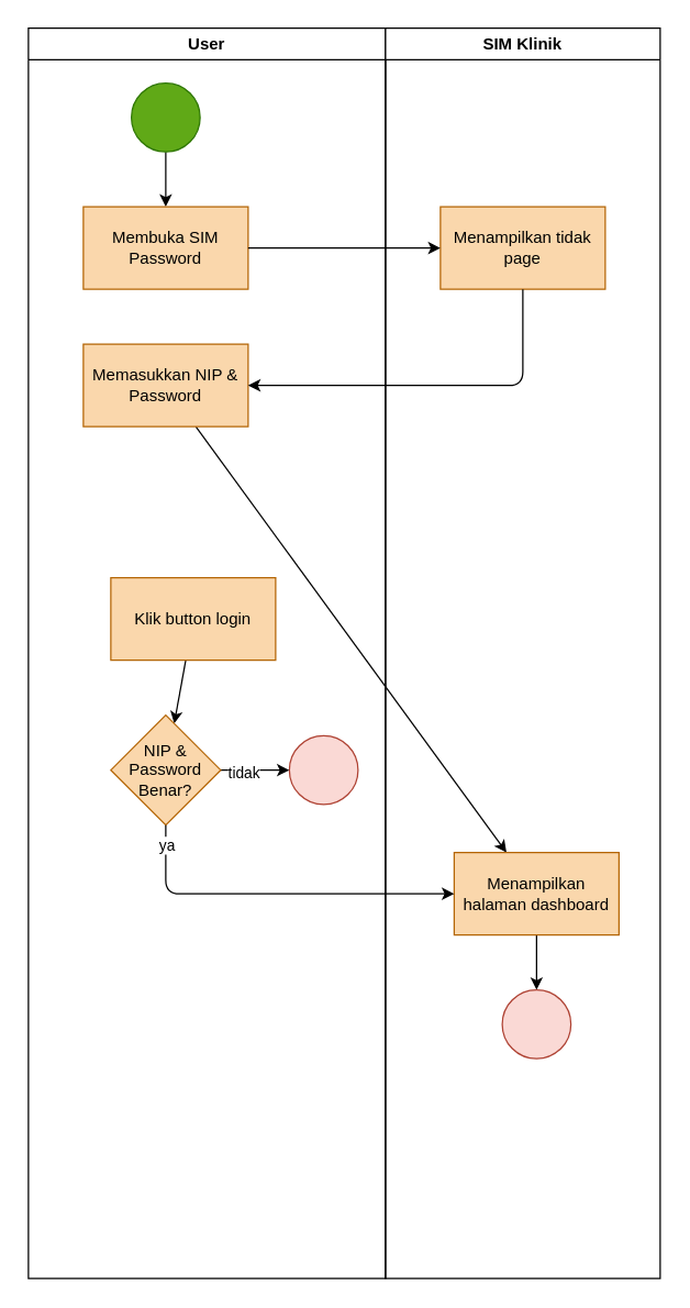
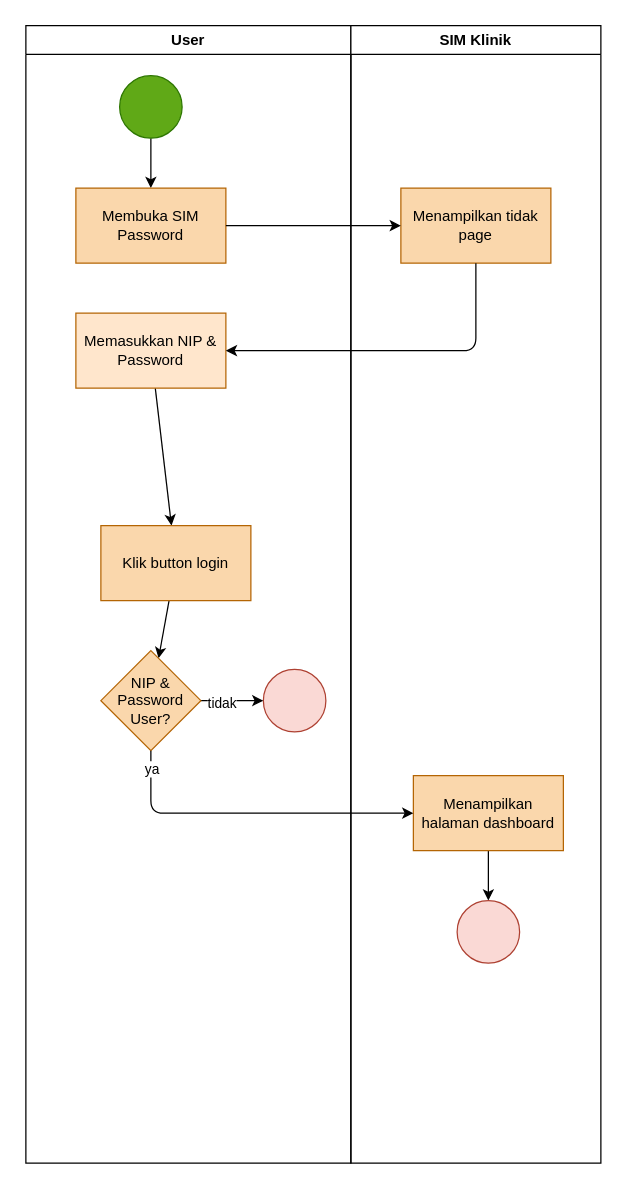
- <mxCell id="7" value="Memasukkan NIP &amp;amp; Password" style="whiteSpace=wrap;html=1;fillColor=#fad7ac;strokeColor=#b46504;fontColor=#000000;" vertex="1" parent="2"><mxGeometry x="40" y="230" width="120" height="60" as="geometry" /></mxCell>
+ <mxCell id="7" value="Memasukkan NIP &amp;amp; Password" style="whiteSpace=wrap;html=1;fillColor=#ffe6cc;strokeColor=#b46504;fontColor=#000000;" vertex="1" parent="2"><mxGeometry x="40" y="230" width="120" height="60" as="geometry" /></mxCell>
- <mxCell id="6" value="" style="edgeStyle=none;html=1;" edge="1" parent="2" source="7" target="19"><mxGeometry relative="1" as="geometry" /></mxCell>
+ <mxCell id="6" value="" style="edgeStyle=none;html=1;" edge="1" parent="2" source="7" target="12"><mxGeometry relative="1" as="geometry" /></mxCell>
- <mxCell id="15" value="NIP &amp;amp; Password Benar?" style="rhombus;whiteSpace=wrap;html=1;fillColor=#fad7ac;strokeColor=#b46504;fontColor=#000000;" vertex="1" parent="2"><mxGeometry x="60" y="500" width="80" height="80" as="geometry" /></mxCell>
+ <mxCell id="15" value="NIP &amp;amp; Password User?" style="rhombus;whiteSpace=wrap;html=1;fillColor=#fad7ac;strokeColor=#b46504;fontColor=#000000;" vertex="1" parent="2"><mxGeometry x="60" y="500" width="80" height="80" as="geometry" /></mxCell>
